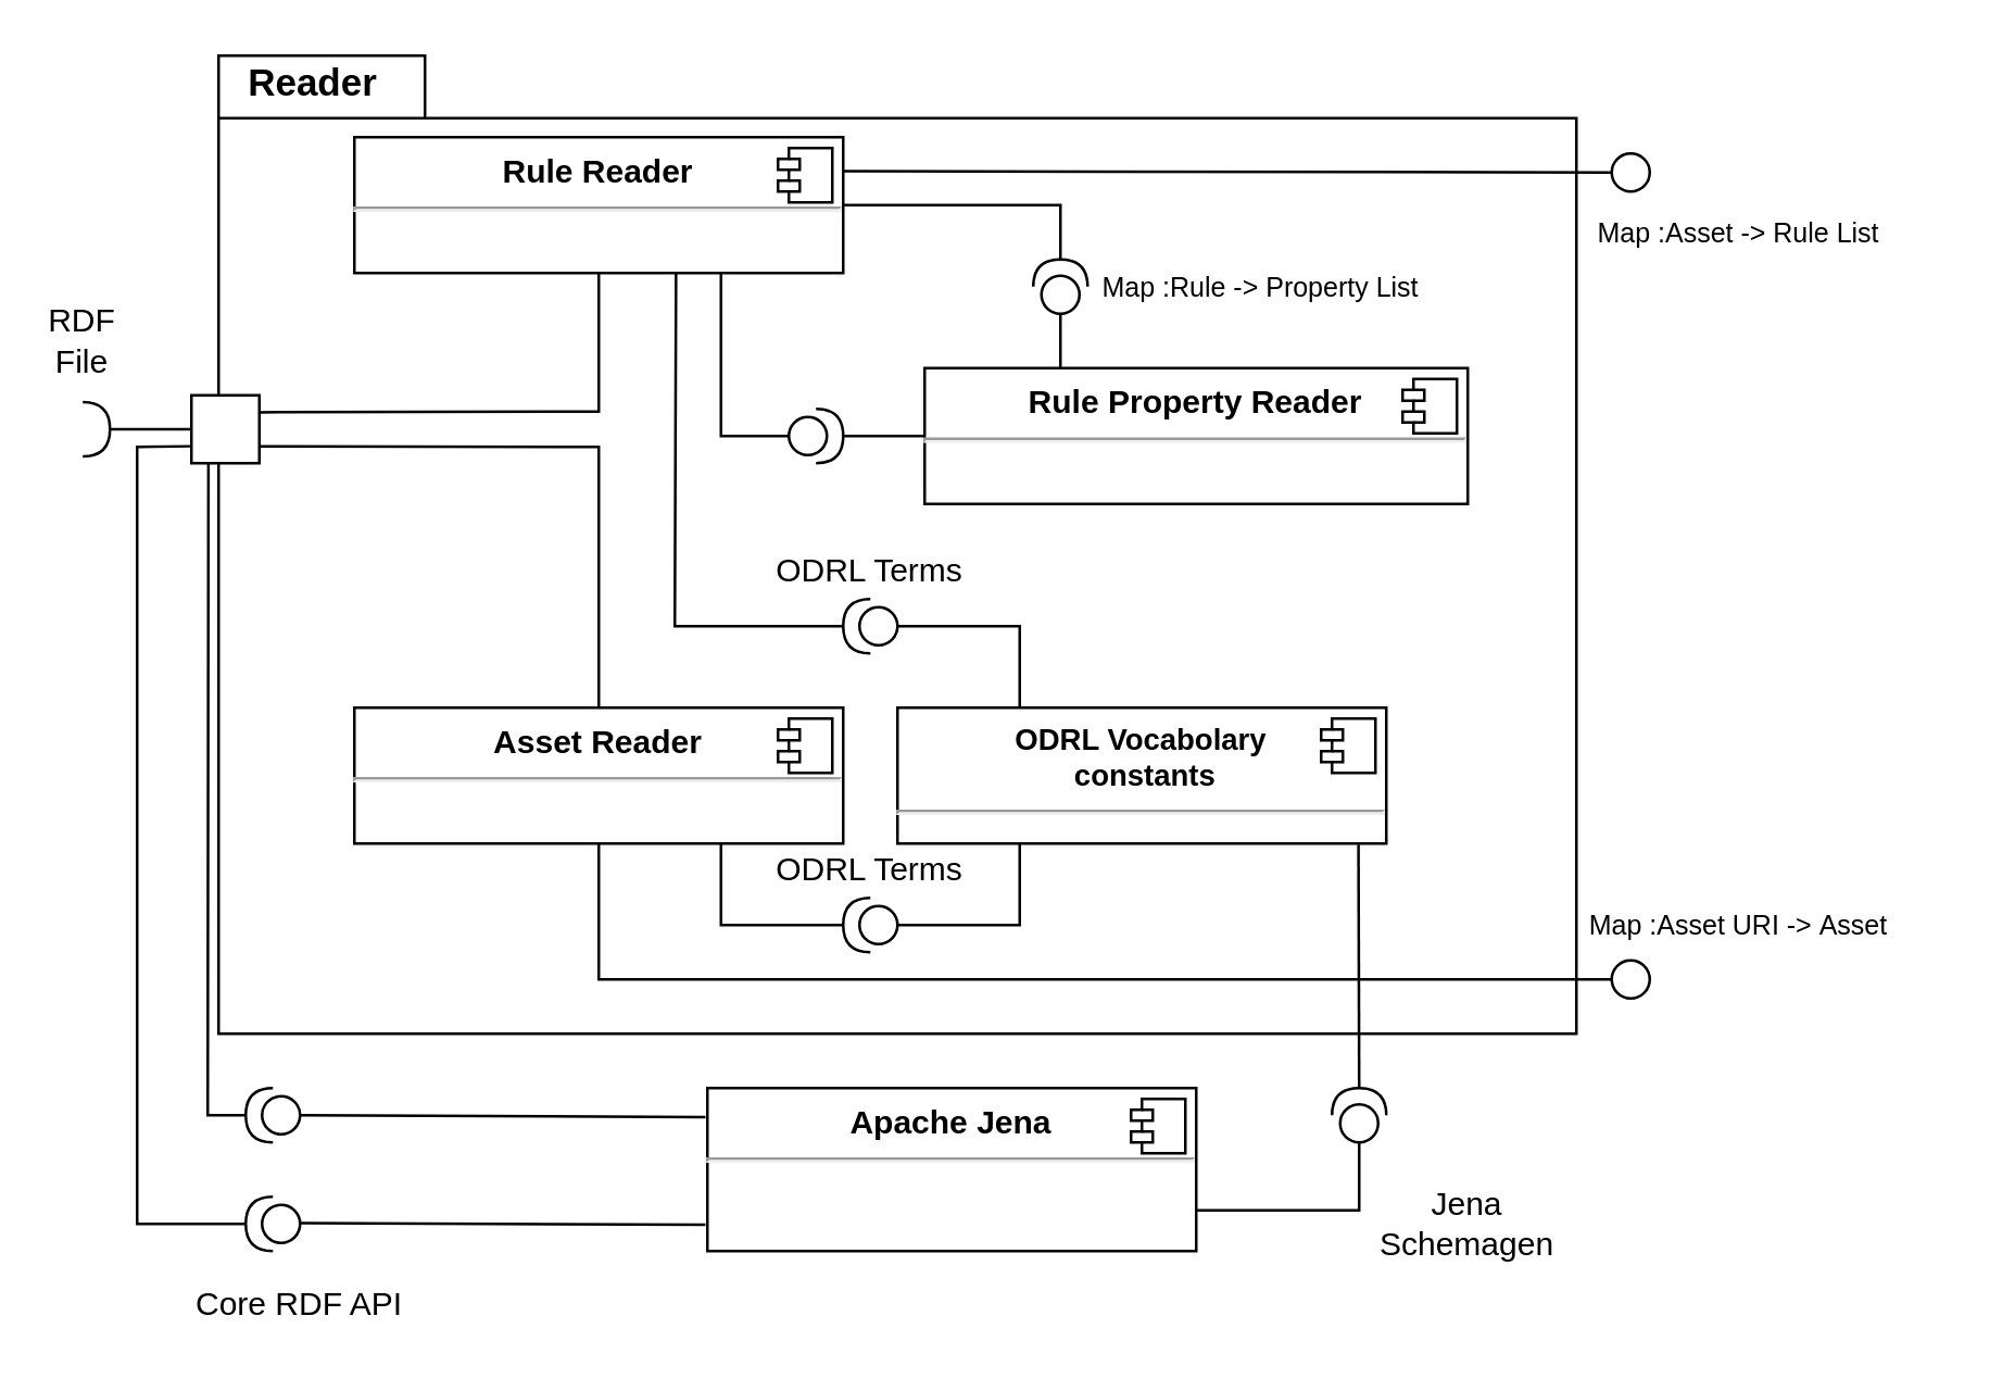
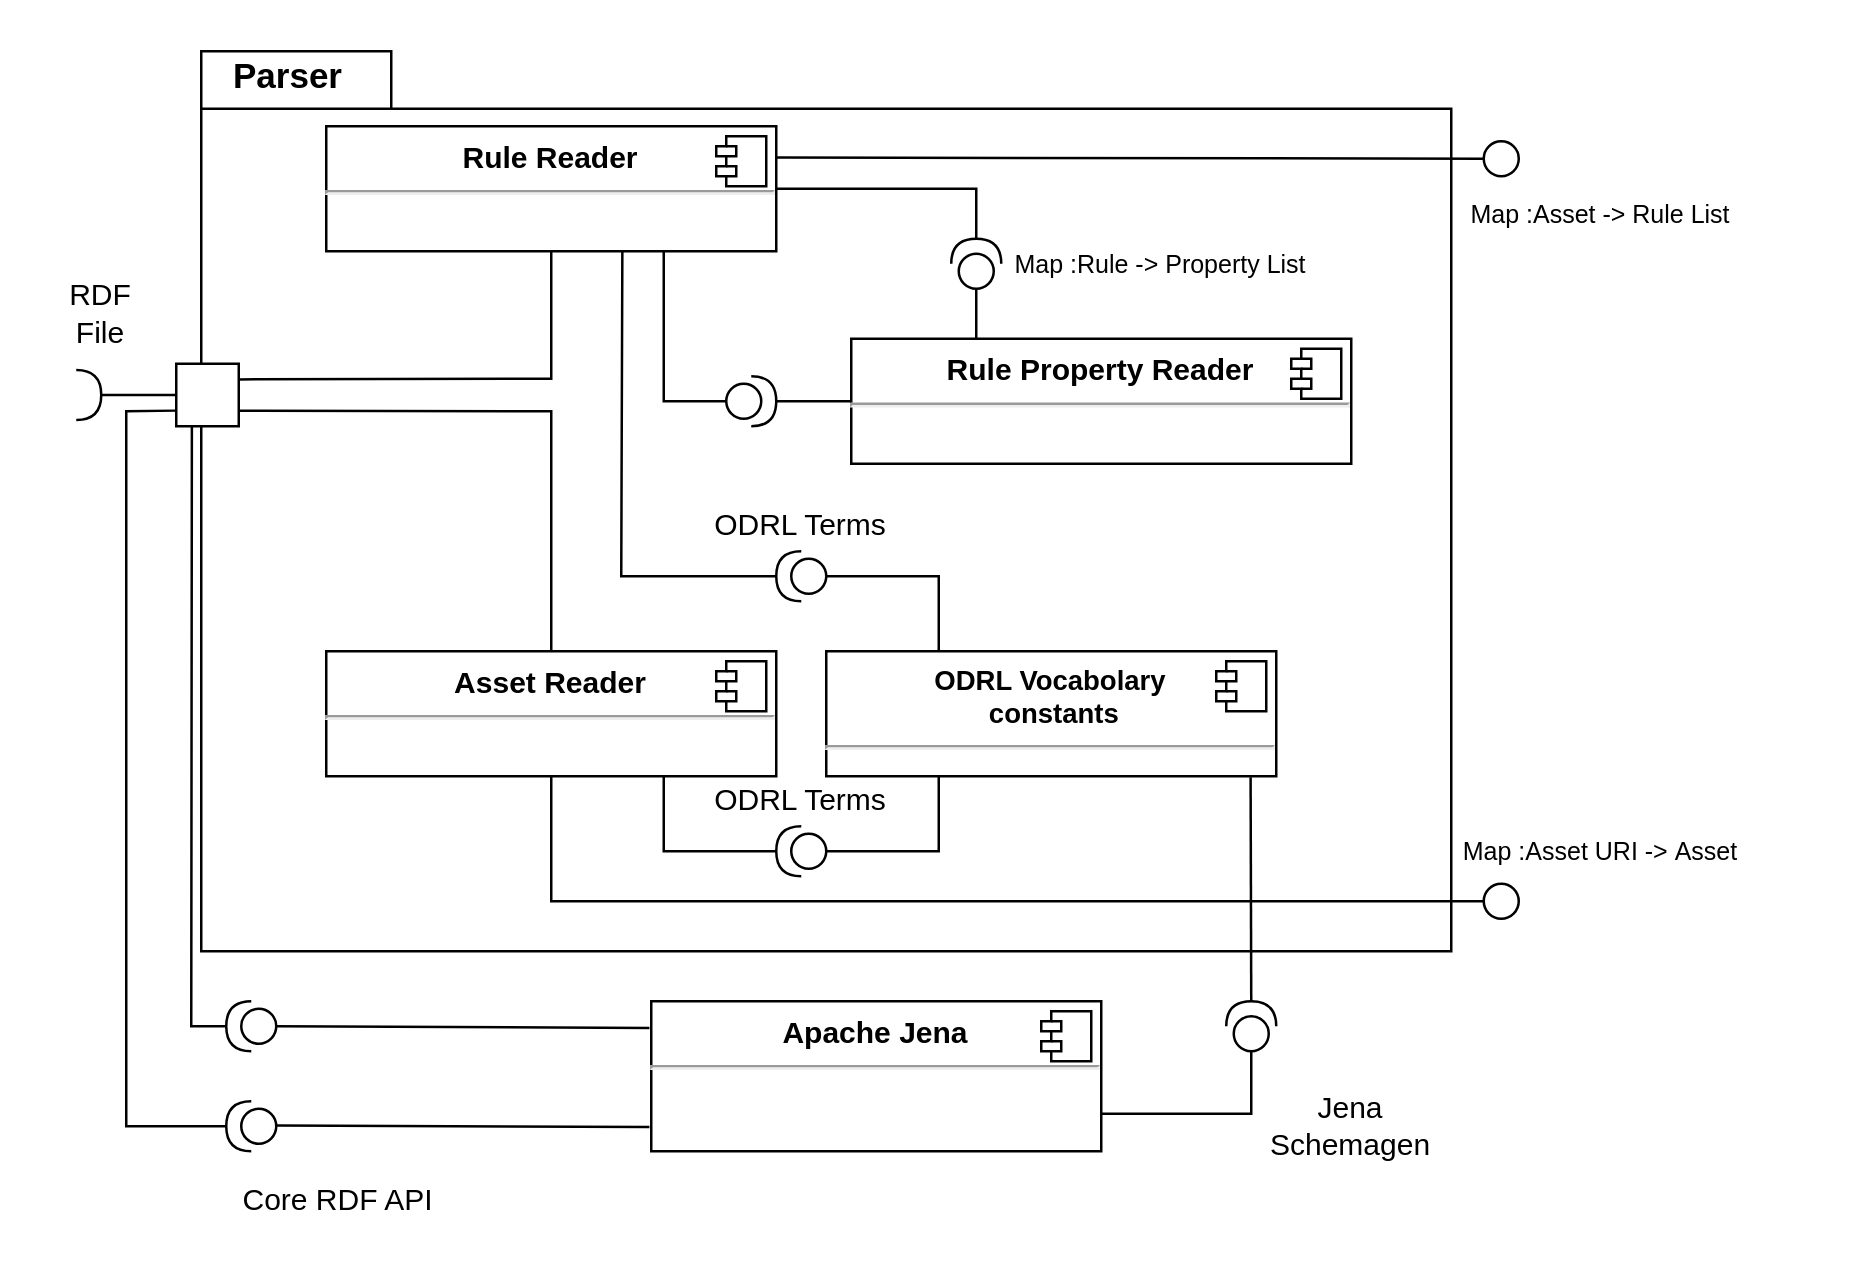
- <mxCell id="32" value="&lt;b&gt;&lt;font style=&quot;font-size: 14px&quot;&gt;Reader&lt;/font&gt;&lt;/b&gt;" style="text;html=1;strokeColor=none;fillColor=none;align=center;verticalAlign=middle;whiteSpace=wrap;rounded=0;" vertex="1" parent="1"><mxGeometry x="80" y="20" width="70" height="20" as="geometry" /></mxCell>
+ <mxCell id="32" value="&lt;b&gt;&lt;font style=&quot;font-size: 14px&quot;&gt;Parser&lt;/font&gt;&lt;/b&gt;" style="text;html=1;strokeColor=none;fillColor=none;align=center;verticalAlign=middle;whiteSpace=wrap;rounded=0;" vertex="1" parent="1"><mxGeometry x="80" y="20" width="70" height="20" as="geometry" /></mxCell>
- <mxCell id="12" value="RDF File" style="text;html=1;strokeColor=none;fillColor=none;align=center;verticalAlign=middle;whiteSpace=wrap;rounded=0;" vertex="1" parent="1"><mxGeometry x="10" y="115" width="40" height="20" as="geometry" /></mxCell>
+ <mxCell id="12" value="RDF File" style="text;html=1;strokeColor=none;fillColor=none;align=center;verticalAlign=middle;whiteSpace=wrap;rounded=0;" vertex="1" parent="1"><mxGeometry y="115" width="40" height="20" as="geometry" x="20" /></mxCell>
- <mxCell id="37" value="Core RDF API" style="text;html=1;strokeColor=none;fillColor=none;align=center;verticalAlign=middle;whiteSpace=wrap;rounded=0;" vertex="1" parent="1"><mxGeometry x="70" y="470" width="80" height="20" as="geometry" /></mxCell>
+ <mxCell id="37" value="Core RDF API" style="text;html=1;strokeColor=none;fillColor=none;align=center;verticalAlign=middle;whiteSpace=wrap;rounded=0;" vertex="1" parent="1"><mxGeometry x="95" y="470" width="80" height="20" as="geometry" /></mxCell>
